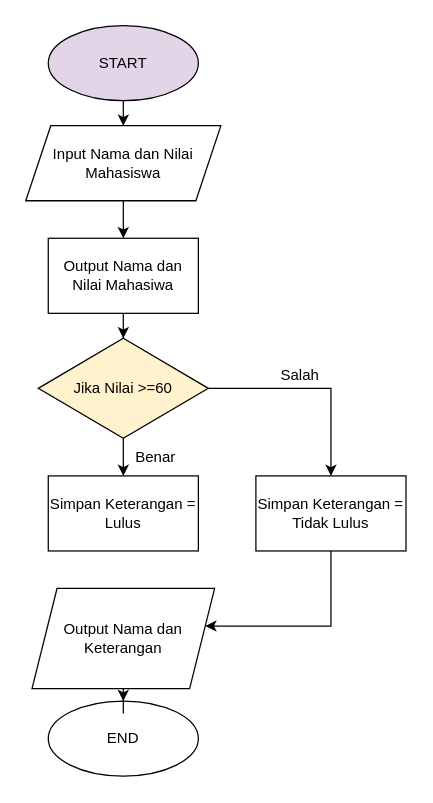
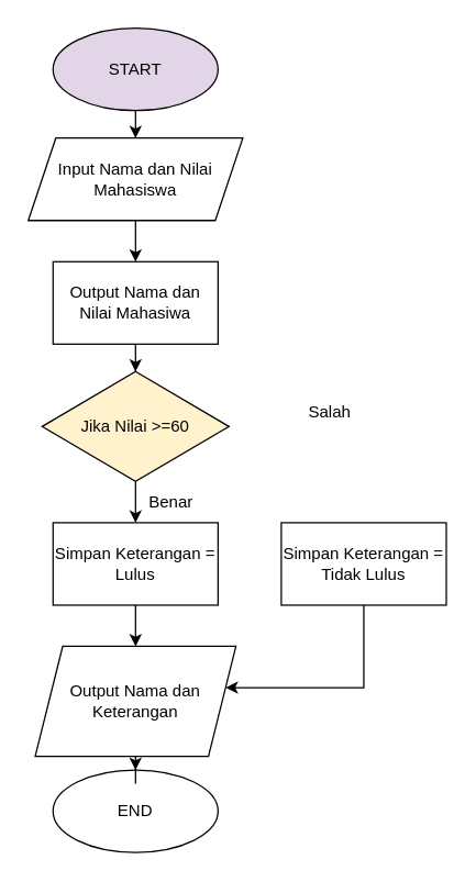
- <mxCell id="10" style="edgeStyle=orthogonalEdgeStyle;rounded=0;orthogonalLoop=1;jettySize=auto;html=1;entryX=0.5;entryY=0;entryDx=0;entryDy=0;" edge="1" parent="1" source="11" target="15"><mxGeometry relative="1" as="geometry" /></mxCell>
+ <mxCell id="12" style="edgeStyle=orthogonalEdgeStyle;rounded=0;orthogonalLoop=1;jettySize=auto;html=1;entryX=0.5;entryY=0;entryDx=0;entryDy=0;" edge="1" parent="1" source="13" target="19"><mxGeometry relative="1" as="geometry" /></mxCell>
